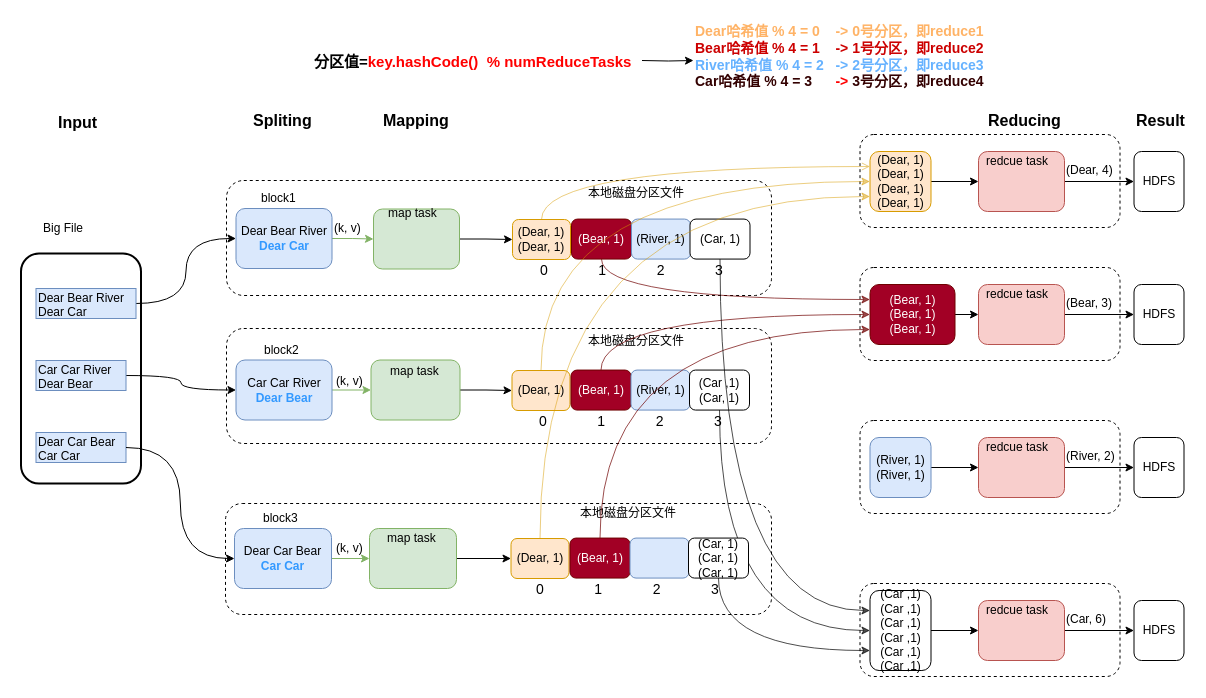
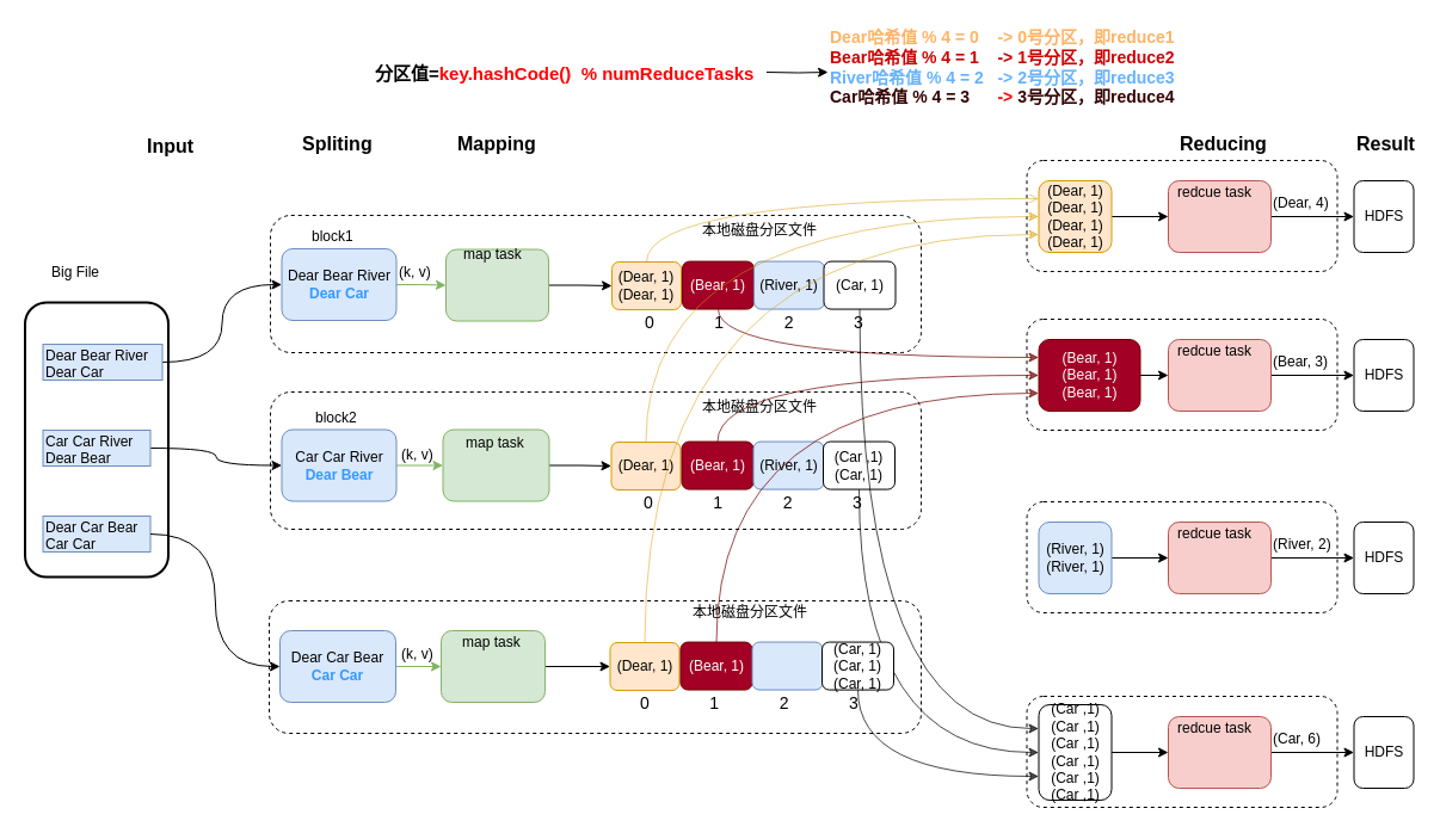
- <mxCell id="71" value="&lt;b style=&quot;font-size: 16px;&quot;&gt;Input&lt;/b&gt;" style="text;html=1;resizable=0;points=[];autosize=1;align=left;verticalAlign=top;spacingTop=-4;fontSize=16;" parent="1" vertex="1"><mxGeometry x="55.5" y="110" width="50" height="20" as="geometry" /></mxCell>
+ <mxCell id="71" value="&lt;b style=&quot;font-size: 16px;&quot;&gt;Input&lt;/b&gt;" style="text;html=1;resizable=0;points=[];autosize=1;align=left;verticalAlign=top;spacingTop=-4;fontSize=16;" parent="1" vertex="1"><mxGeometry x="120.5" y="110" width="50" height="20" as="geometry" /></mxCell>
- <mxCell id="39" value="&lt;span&gt;block3&lt;/span&gt;&lt;br&gt;" style="text;html=1;resizable=0;points=[];autosize=1;align=left;verticalAlign=top;spacingTop=-4;" parent="1" vertex="1"><mxGeometry x="260.5" y="508" width="50" height="20" as="geometry" /></mxCell>
